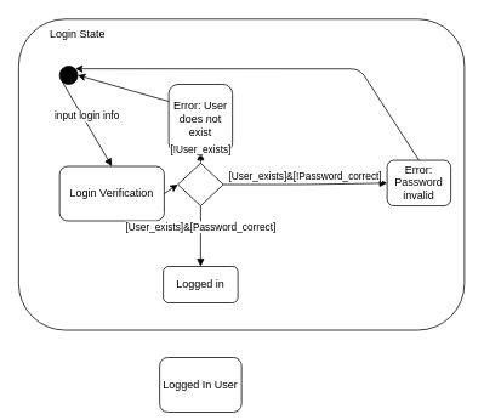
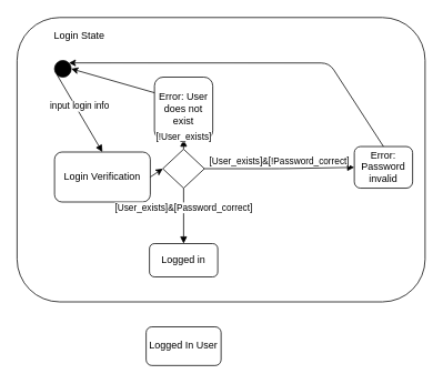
- <mxCell id="3" value="Login State" style="text;html=1;strokeColor=none;fillColor=none;align=center;verticalAlign=middle;whiteSpace=wrap;rounded=0;" parent="1" vertex="1"><mxGeometry x="25" y="27" width="120" height="20" as="geometry" /></mxCell>
+ <mxCell id="3" value="Login State" style="text;html=1;strokeColor=none;fillColor=none;align=center;verticalAlign=middle;whiteSpace=wrap;rounded=0;" parent="1" vertex="1"><mxGeometry x="35" y="32" width="120" height="20" as="geometry" /></mxCell>
- <mxCell id="17" value="Logged In User" style="shape=ext;rounded=1;html=1;whiteSpace=wrap;" vertex="1" parent="1"><mxGeometry x="175" y="392" width="90" height="60" as="geometry" /></mxCell>
+ <mxCell id="17" value="Logged In User" style="shape=ext;rounded=1;html=1;whiteSpace=wrap;" vertex="1" parent="1"><mxGeometry x="175" y="392" width="90" height="46.45" as="geometry" /></mxCell>
